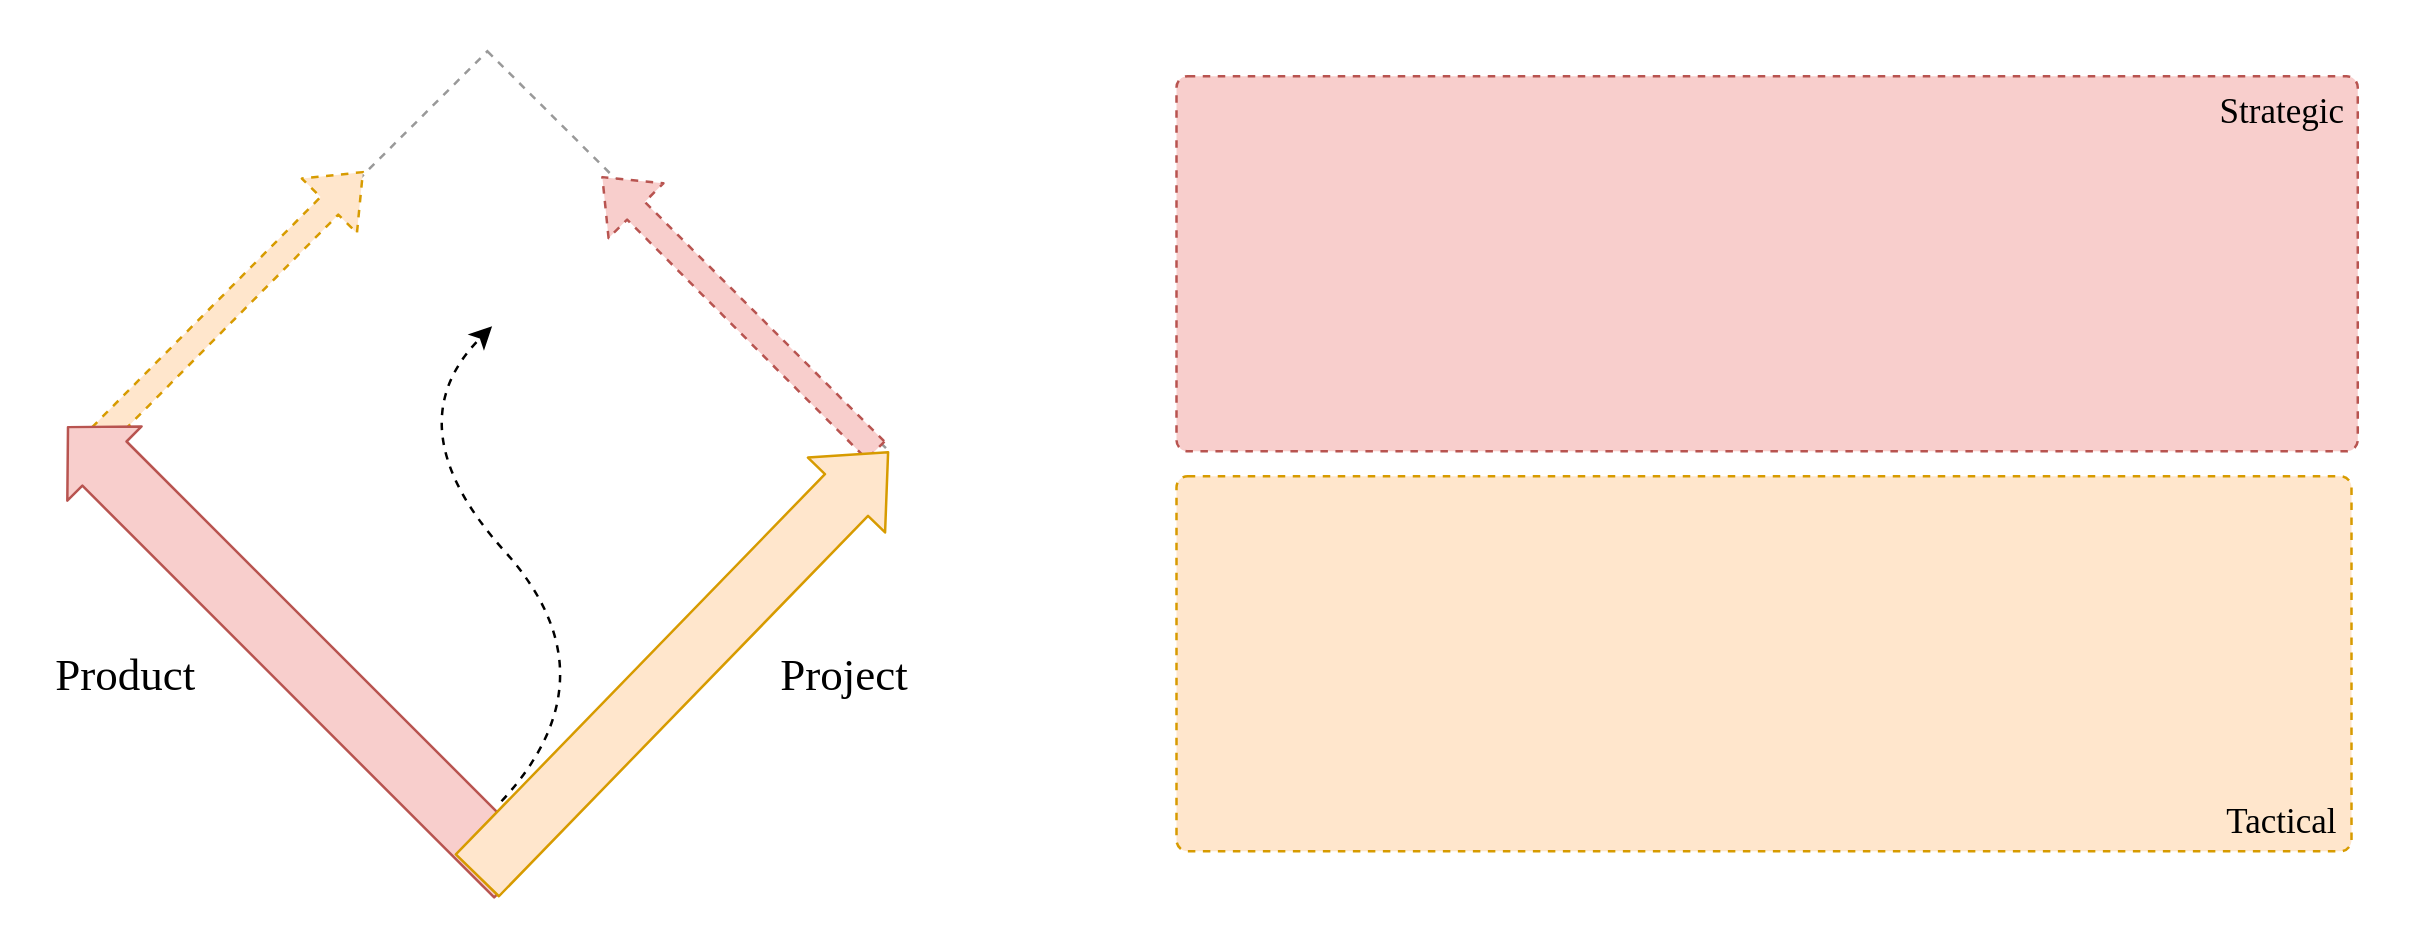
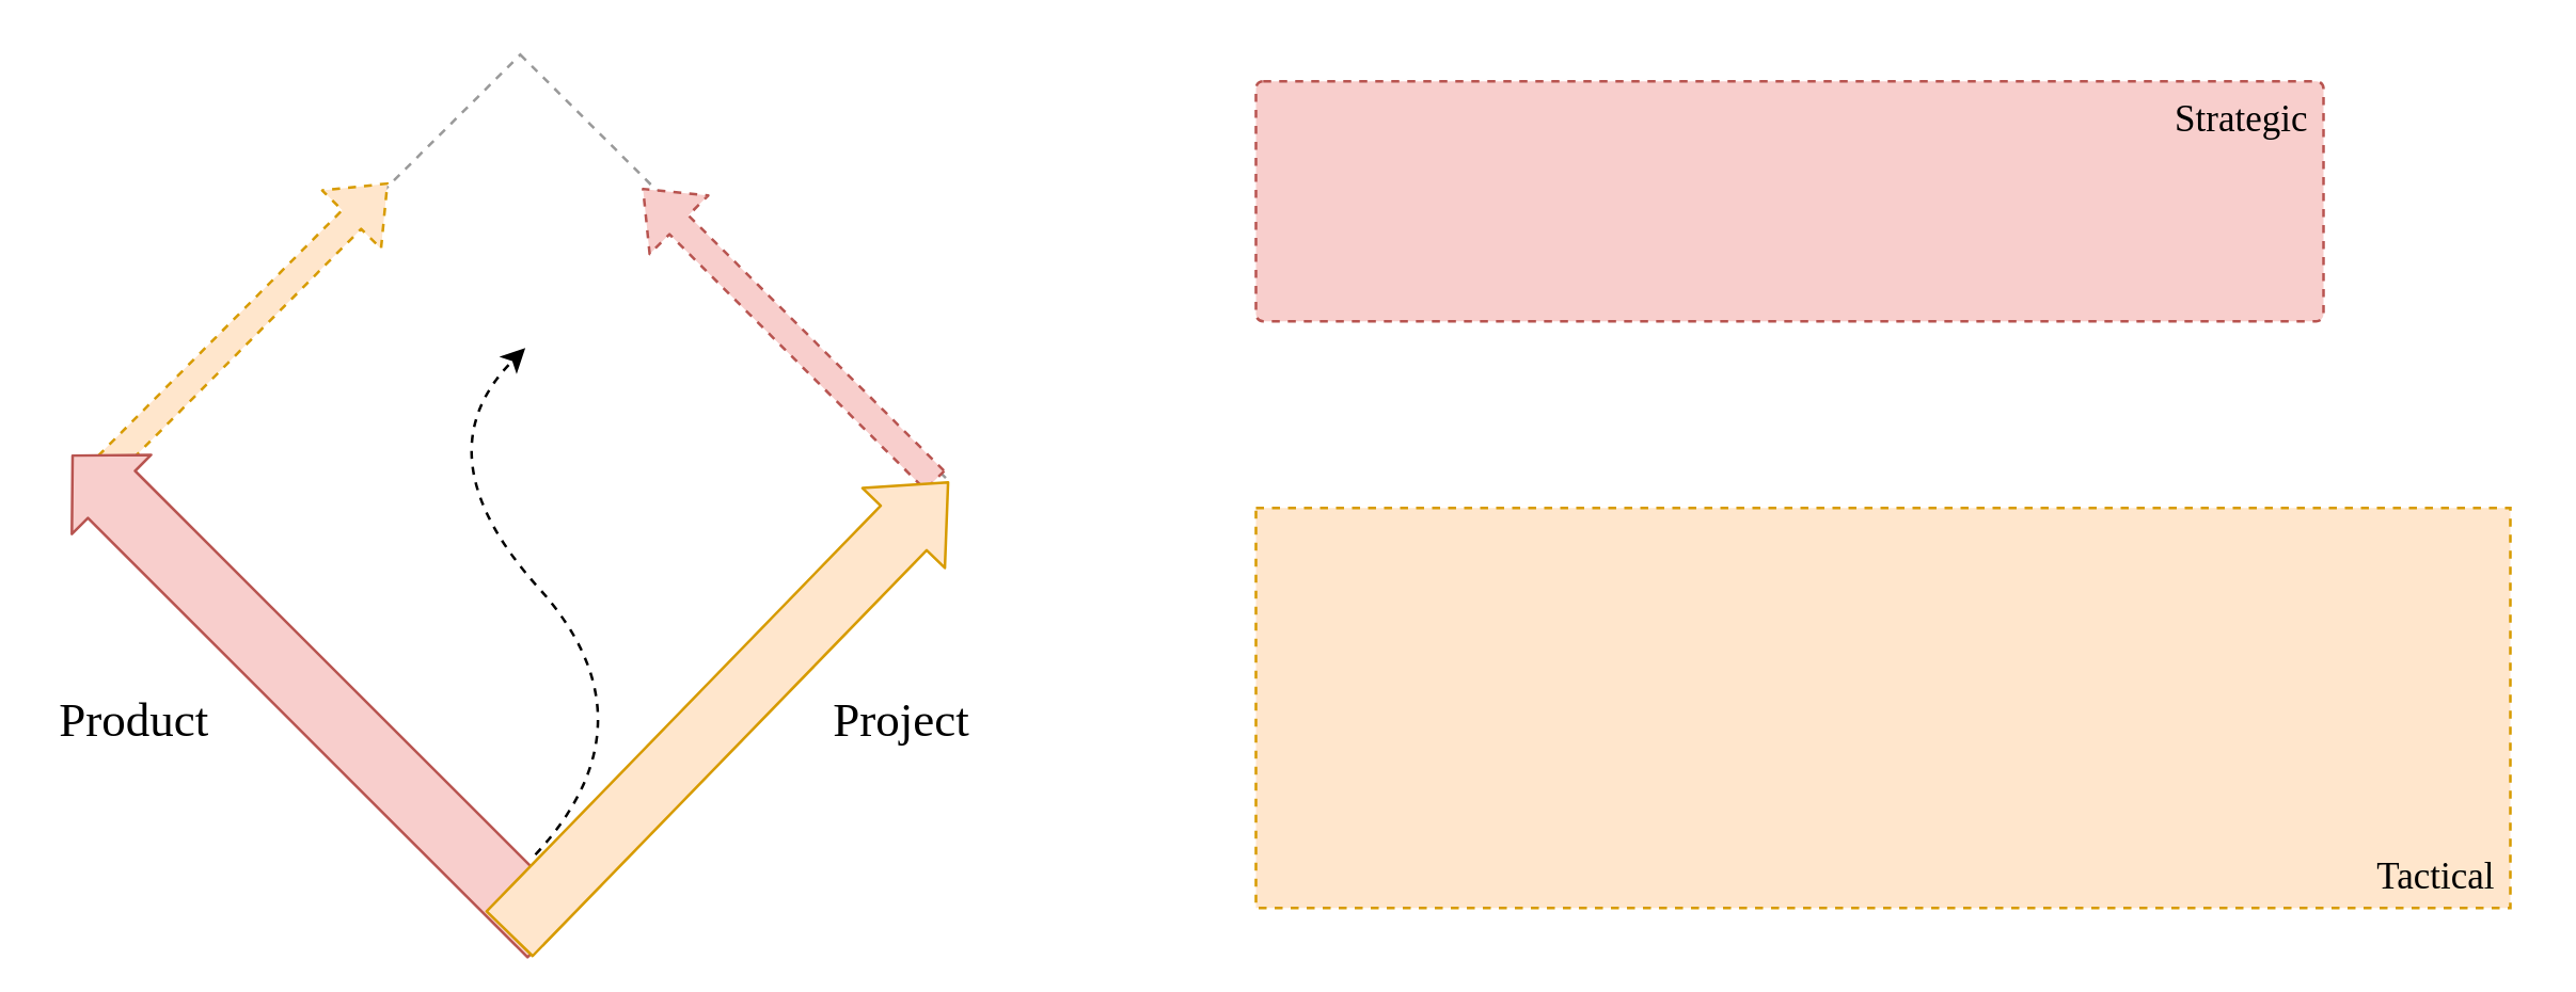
- <mxCell id="3" value="Strategic&amp;nbsp;" style="rounded=1;whiteSpace=wrap;html=1;dashed=1;verticalAlign=top;align=right;fontSize=14;fontFamily=Lexend;arcSize=3;fontSource=https%3A%2F%2Ffonts.googleapis.com%2Fcss%3Ffamily%3DLexend;fillColor=#f8cecc;strokeColor=#b85450;" vertex="1" parent="1"><mxGeometry x="470" y="30" width="472.51" height="150" as="geometry" /></mxCell>
+ <mxCell id="3" value="Strategic&amp;nbsp;" style="rounded=1;whiteSpace=wrap;html=1;dashed=1;verticalAlign=top;align=right;fontSize=14;fontFamily=Lexend;arcSize=3;fontSource=https%3A%2F%2Ffonts.googleapis.com%2Fcss%3Ffamily%3DLexend;fillColor=#f8cecc;strokeColor=#b85450;" vertex="1" parent="1"><mxGeometry x="470" y="30" width="400" height="90" as="geometry" /></mxCell>
- <mxCell id="4" value="Tactical&amp;nbsp;" style="rounded=1;whiteSpace=wrap;html=1;dashed=1;verticalAlign=bottom;align=right;fontSize=14;fontFamily=Lexend;arcSize=3;fontSource=https%3A%2F%2Ffonts.googleapis.com%2Fcss%3Ffamily%3DLexend;fillColor=#ffe6cc;strokeColor=#d79b00;" vertex="1" parent="1"><mxGeometry x="470" y="190" width="470" height="150" as="geometry" /></mxCell>
+ <mxCell id="4" value="Tactical&amp;nbsp;" style="whiteSpace=wrap;html=1;dashed=1;verticalAlign=bottom;align=right;fontSize=14;fontFamily=Lexend;arcSize=3;fontSource=https%3A%2F%2Ffonts.googleapis.com%2Fcss%3Ffamily%3DLexend;fillColor=#ffe6cc;strokeColor=#d79b00;rounded=0;" vertex="1" parent="1"><mxGeometry x="470" y="190" width="470" height="150" as="geometry" /></mxCell>
